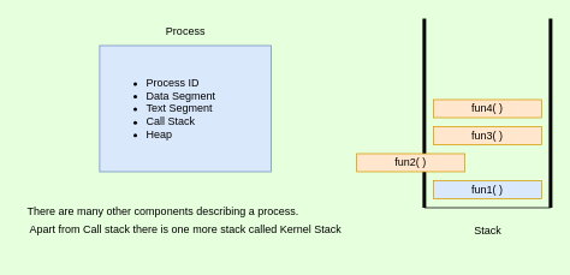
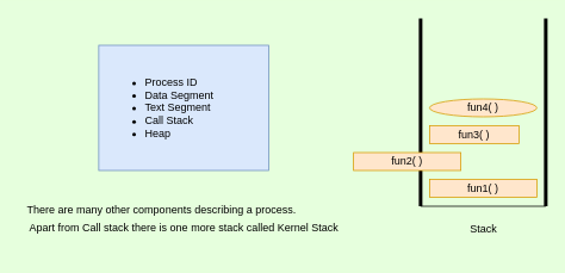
- <mxCell id="3" value="Process" style="text;html=1;align=center;verticalAlign=middle;resizable=0;points=[];autosize=1;strokeColor=none;fillColor=none;" parent="1" vertex="1"><mxGeometry x="170" y="20" width="70" height="30" as="geometry" /></mxCell>
- <mxCell id="13" value="fun4( )" style="rounded=0;whiteSpace=wrap;html=1;fillColor=#ffe6cc;strokeColor=#d79b00;" parent="1" vertex="1"><mxGeometry x="480" y="110" width="120" height="20" as="geometry" /></mxCell>
+ <mxCell id="13" value="fun4( )" style="ellipse;whiteSpace=wrap;html=1;fillColor=#ffe6cc;strokeColor=#d79b00;" parent="1" vertex="1"><mxGeometry x="480" y="110" width="120" height="20" as="geometry" /></mxCell>
- <mxCell id="12" value="fun3( )" style="rounded=0;whiteSpace=wrap;html=1;fillColor=#ffe6cc;strokeColor=#d79b00;" parent="1" vertex="1"><mxGeometry x="480" y="140" width="120" height="20" as="geometry" /></mxCell>
+ <mxCell id="12" value="fun3( )" style="rounded=0;whiteSpace=wrap;html=1;fillColor=#ffe6cc;strokeColor=#d79b00;" parent="1" vertex="1"><mxGeometry x="480" y="140" width="100" height="20" as="geometry" /></mxCell>
- <mxCell id="10" value="fun1( )" style="rounded=0;whiteSpace=wrap;html=1;fillColor=#dae8fc;strokeColor=#d79b00;" parent="1" vertex="1"><mxGeometry x="480" y="200" width="120" height="20" as="geometry" /></mxCell>
+ <mxCell id="10" value="fun1( )" style="rounded=0;whiteSpace=wrap;html=1;fillColor=#ffe6cc;strokeColor=#d79b00;" parent="1" vertex="1"><mxGeometry x="480" y="200" width="120" height="20" as="geometry" /></mxCell>
